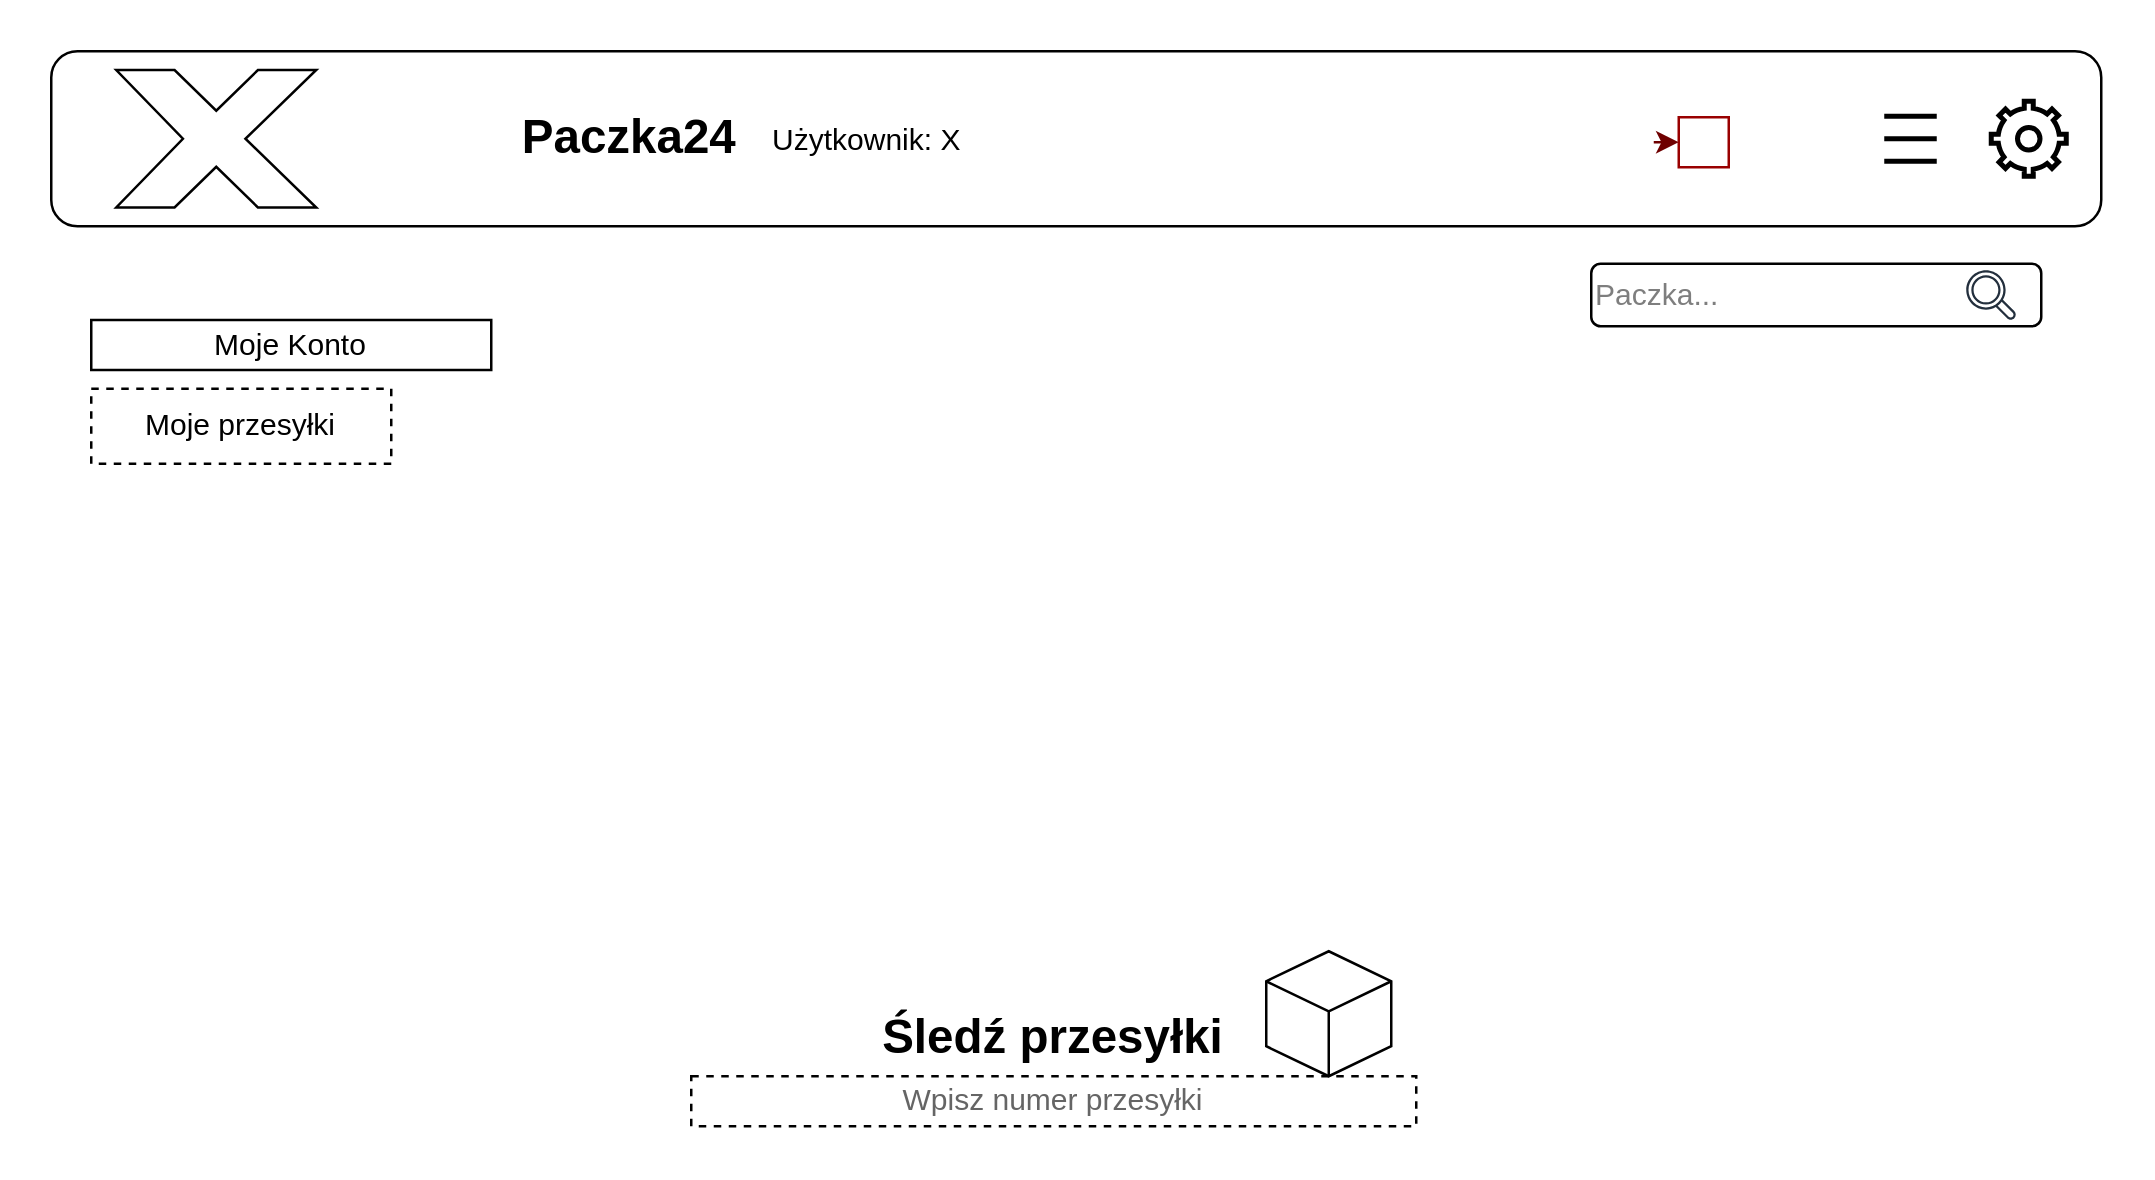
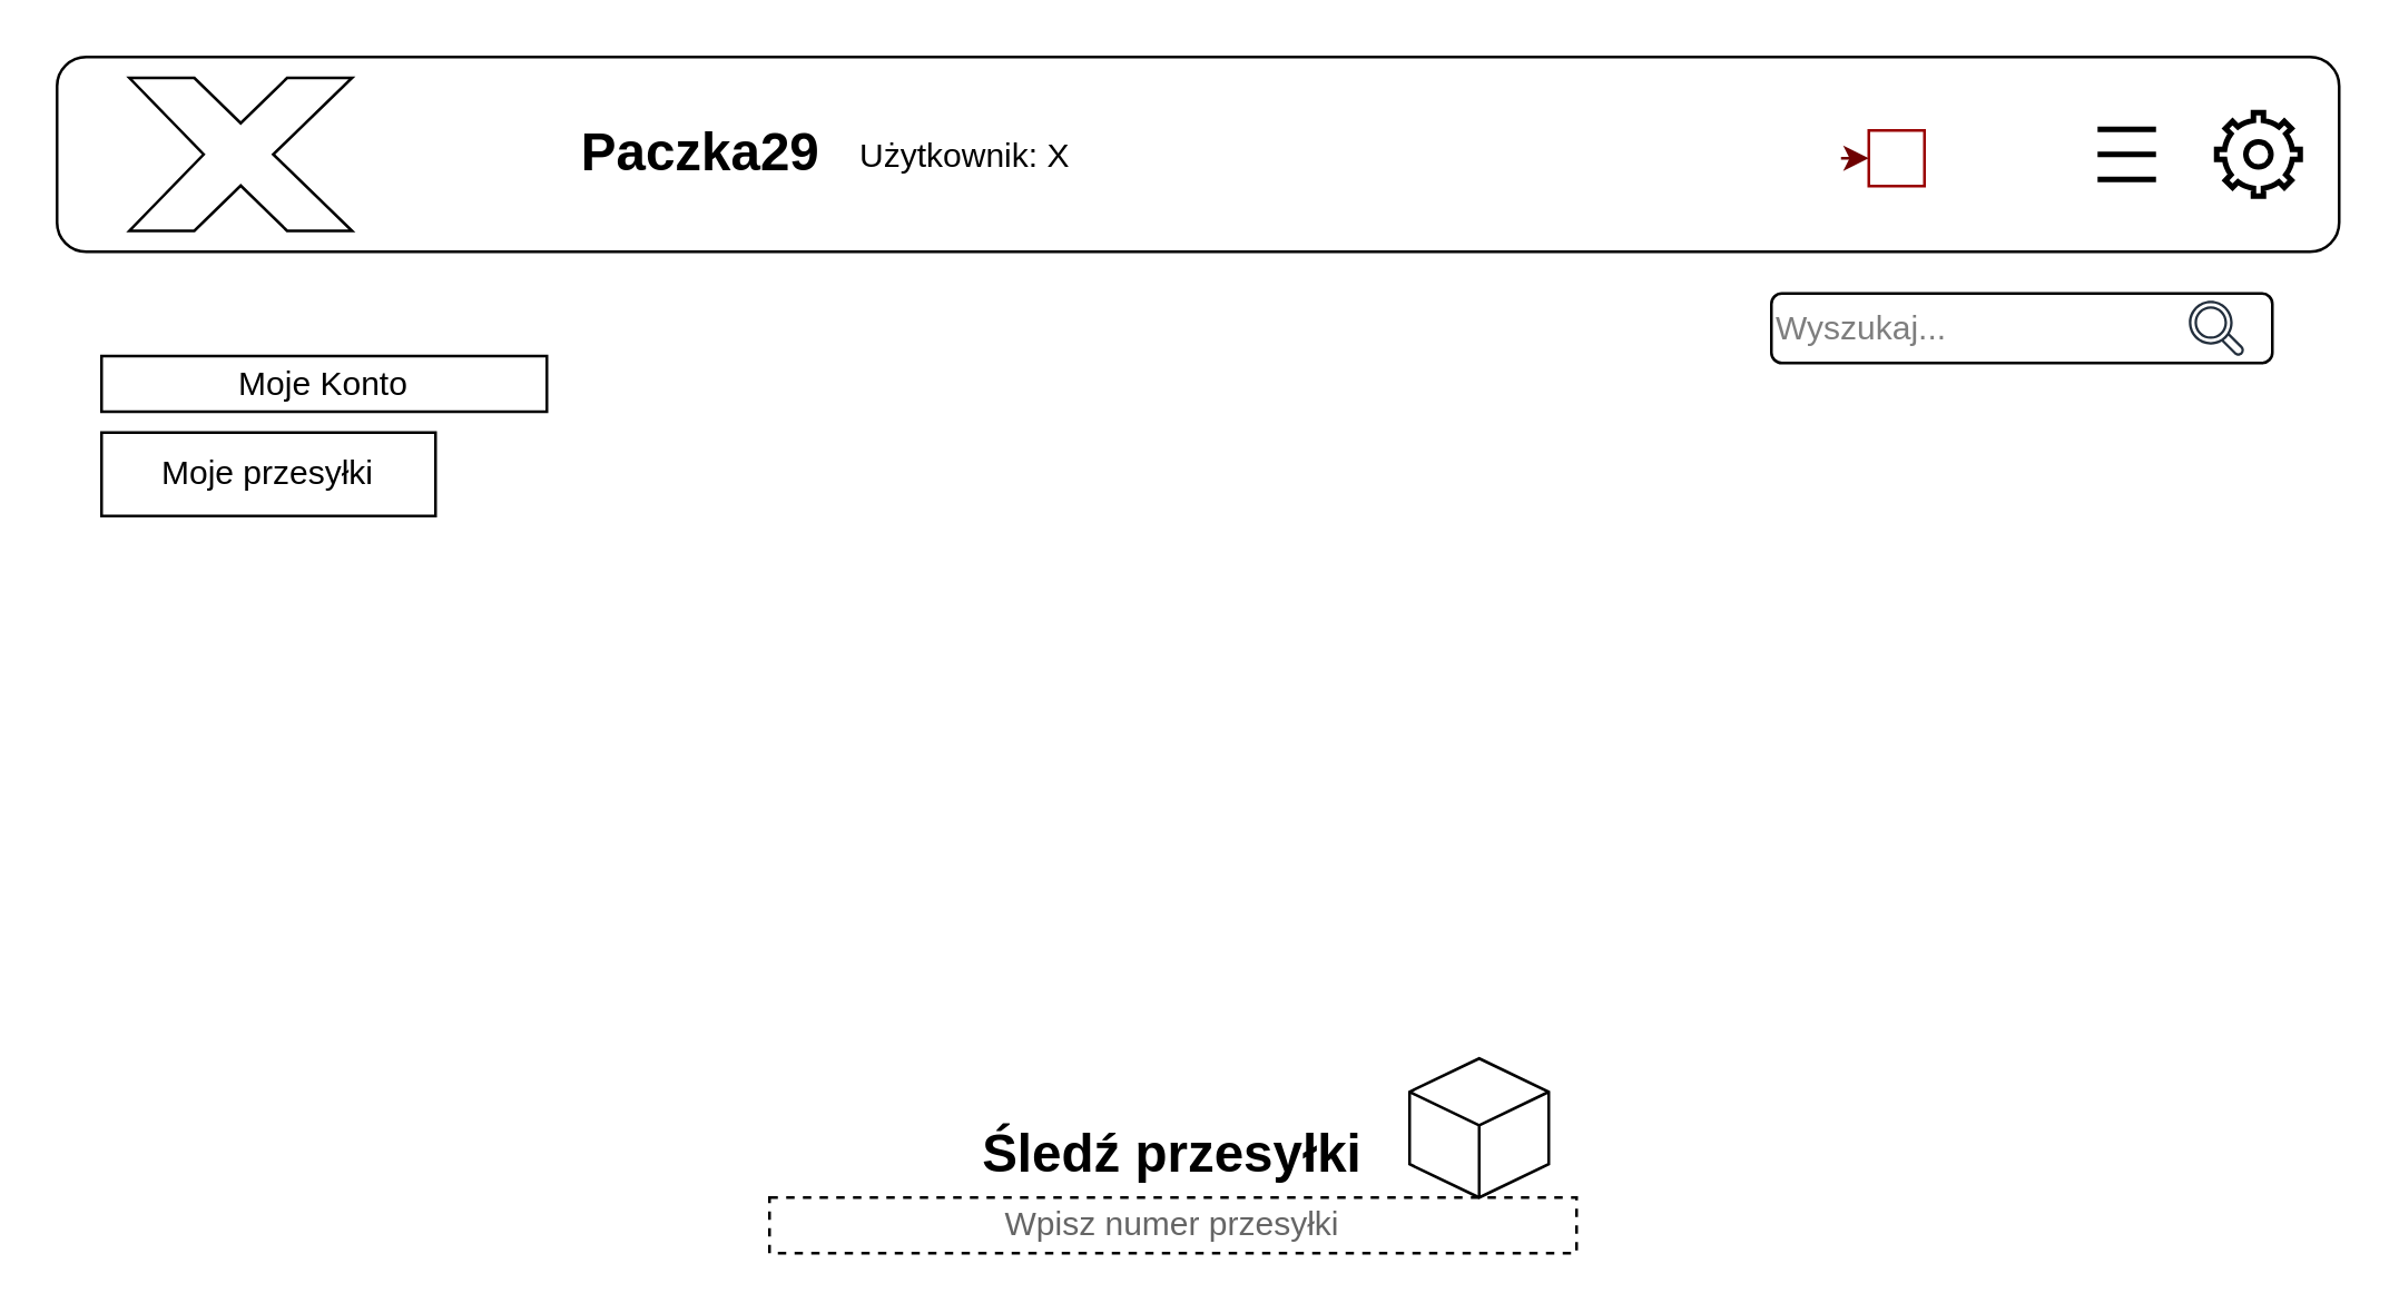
- <mxCell id="3" value="Paczka24" style="text;html=1;align=center;verticalAlign=middle;resizable=0;points=[];autosize=1;strokeColor=none;fillColor=none;fontStyle=1;fontSize=19;" vertex="1" parent="1"><mxGeometry x="196" y="35" width="110" height="40" as="geometry" /></mxCell>
+ <mxCell id="3" value="Paczka29" style="text;html=1;align=center;verticalAlign=middle;resizable=0;points=[];autosize=1;strokeColor=none;fillColor=none;fontStyle=1;fontSize=19;" vertex="1" parent="1"><mxGeometry x="196" y="35" width="110" height="40" as="geometry" /></mxCell>
- <mxCell id="9" value="Paczka..." style="rounded=1;whiteSpace=wrap;html=1;align=left;textOpacity=50;" vertex="1" parent="1"><mxGeometry x="636" y="105" width="180" height="25" as="geometry" /></mxCell>
+ <mxCell id="9" value="Wyszukaj..." style="rounded=1;whiteSpace=wrap;html=1;align=left;textOpacity=50;" vertex="1" parent="1"><mxGeometry x="636" y="105" width="180" height="25" as="geometry" /></mxCell>
- <mxCell id="12" value="Moje przesyłki" style="rounded=0;whiteSpace=wrap;html=1;dashed=1;" vertex="1" parent="1"><mxGeometry x="36" y="155" width="120" height="30" as="geometry" /></mxCell>
+ <mxCell id="12" value="Moje przesyłki" style="rounded=0;whiteSpace=wrap;html=1;" vertex="1" parent="1"><mxGeometry x="36" y="155" width="120" height="30" as="geometry" /></mxCell>
